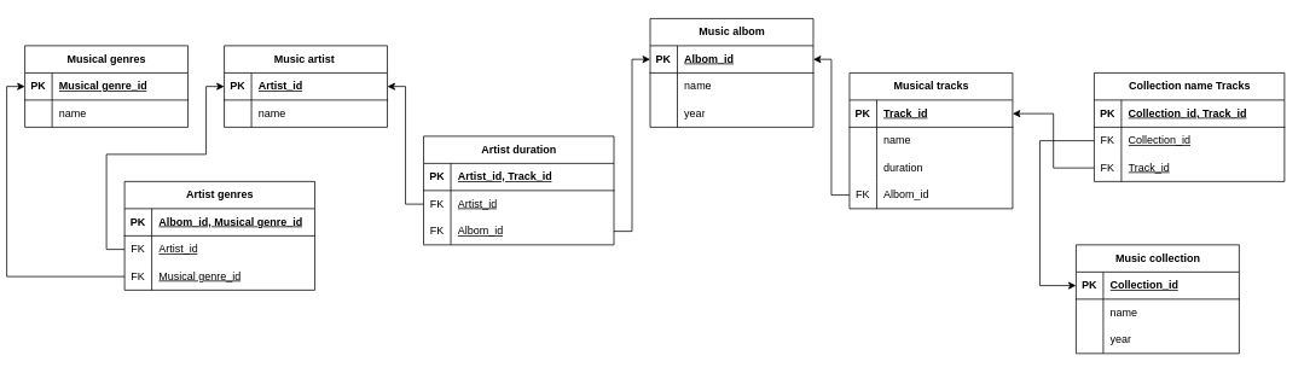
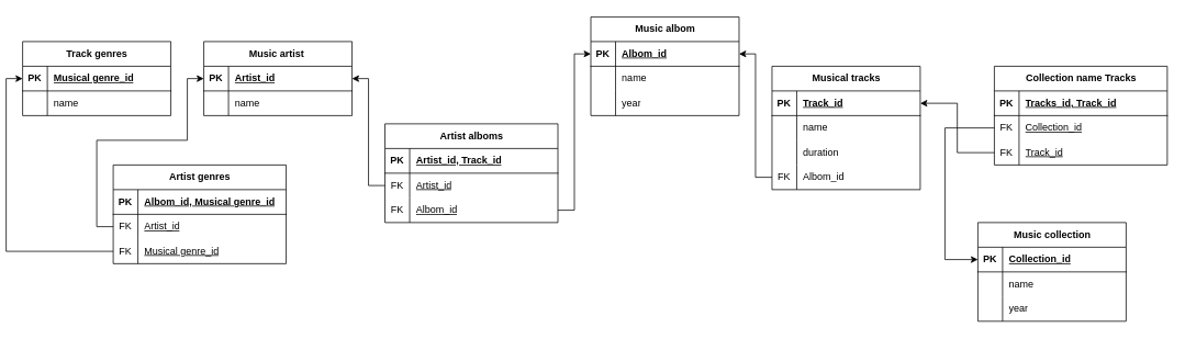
- <mxCell id="2" value="Musical genres" style="shape=table;startSize=30;container=1;collapsible=1;childLayout=tableLayout;fixedRows=1;rowLines=0;fontStyle=1;align=center;resizeLast=1;html=1;" parent="1" vertex="1"><mxGeometry x="20" y="50" width="180" height="90" as="geometry" /></mxCell>
+ <mxCell id="2" value="Track genres" style="shape=table;startSize=30;container=1;collapsible=1;childLayout=tableLayout;fixedRows=1;rowLines=0;fontStyle=1;align=center;resizeLast=1;html=1;" parent="1" vertex="1"><mxGeometry x="20" y="50" width="180" height="90" as="geometry" /></mxCell>
- <mxCell id="79" value="Collection_id,&amp;nbsp;Track_id" style="shape=partialRectangle;connectable=0;fillColor=none;top=0;left=0;bottom=0;right=0;align=left;spacingLeft=6;fontStyle=5;overflow=hidden;whiteSpace=wrap;html=1;" vertex="1" parent="77"><mxGeometry x="30" width="180" height="30" as="geometry"><mxRectangle width="180" height="30" as="alternateBounds" /></mxGeometry></mxCell>
+ <mxCell id="79" value="Tracks_id,&amp;nbsp;Track_id" style="shape=partialRectangle;connectable=0;fillColor=none;top=0;left=0;bottom=0;right=0;align=left;spacingLeft=6;fontStyle=5;overflow=hidden;whiteSpace=wrap;html=1;" vertex="1" parent="77"><mxGeometry x="30" width="180" height="30" as="geometry"><mxRectangle width="180" height="30" as="alternateBounds" /></mxGeometry></mxCell>
- <mxCell id="62" value="Artist duration" style="shape=table;startSize=30;container=1;collapsible=1;childLayout=tableLayout;fixedRows=1;rowLines=0;fontStyle=1;align=center;resizeLast=1;html=1;" parent="1" vertex="1"><mxGeometry x="460" y="150" width="210" height="120" as="geometry" /></mxCell>
+ <mxCell id="62" value="Artist alboms" style="shape=table;startSize=30;container=1;collapsible=1;childLayout=tableLayout;fixedRows=1;rowLines=0;fontStyle=1;align=center;resizeLast=1;html=1;" parent="1" vertex="1"><mxGeometry x="460" y="150" width="210" height="120" as="geometry" /></mxCell>
